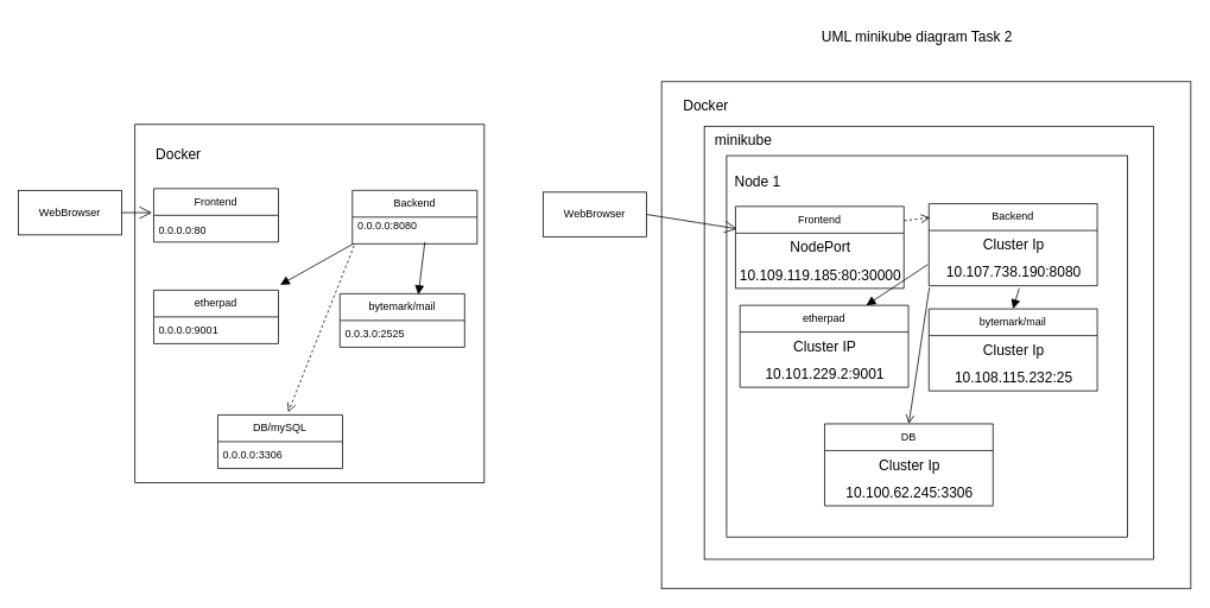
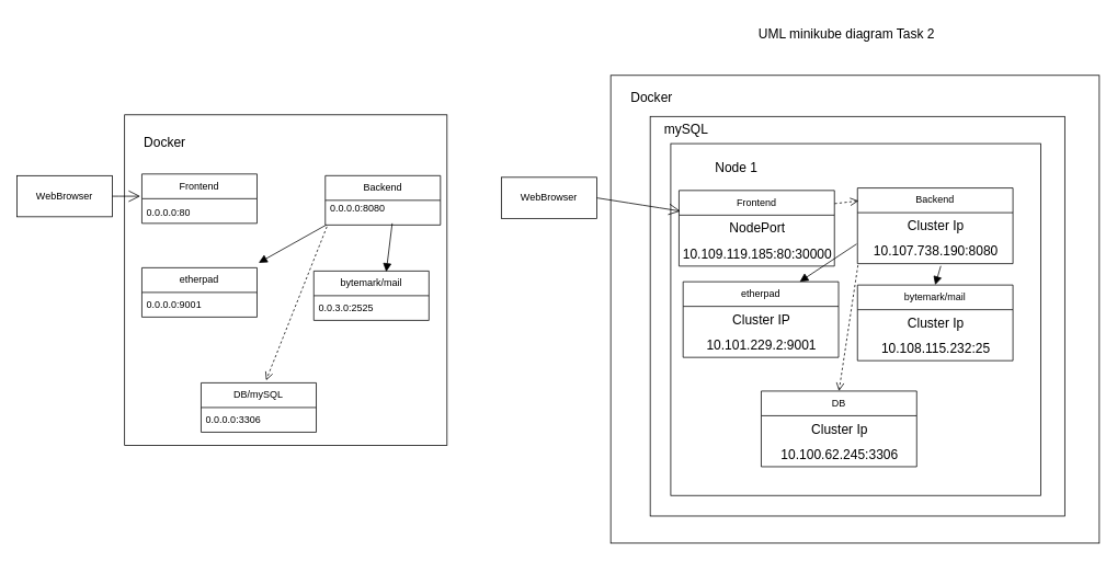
- <mxCell id="21" value="minikube" style="text;html=1;align=center;verticalAlign=middle;whiteSpace=wrap;rounded=0;fontSize=16;" vertex="1" parent="1"><mxGeometry x="770" y="137" width="128" height="37" as="geometry" /></mxCell>
+ <mxCell id="21" value="mySQL" style="text;html=1;align=center;verticalAlign=middle;whiteSpace=wrap;rounded=0;fontSize=16;" vertex="1" parent="1"><mxGeometry x="770" y="137" width="128" height="37" as="geometry" /></mxCell>
- <mxCell id="25" value="Node 1" style="text;html=1;align=center;verticalAlign=middle;whiteSpace=wrap;rounded=0;fontSize=16;" vertex="1" parent="1"><mxGeometry x="820" y="188" width="60" height="30" as="geometry" /></mxCell>
+ <mxCell id="25" value="Node 1" style="text;html=1;align=center;verticalAlign=middle;whiteSpace=wrap;rounded=0;fontSize=16;" vertex="1" parent="1"><mxGeometry x="865" y="188" width="60" height="30" as="geometry" /></mxCell>
- <mxCell id="41" value="" style="html=1;verticalAlign=bottom;endArrow=open;dashed=0;endSize=8;curved=0;rounded=0;fontSize=12;exitX=0.003;exitY=1.065;exitDx=0;exitDy=0;exitPerimeter=0;entryX=0.5;entryY=0;entryDx=0;entryDy=0;" edge="1" parent="1" source="31" target="38"><mxGeometry relative="1" as="geometry"><mxPoint x="407" y="285" as="sourcePoint" /><mxPoint x="333" y="472" as="targetPoint" /></mxGeometry></mxCell>
+ <mxCell id="41" value="" style="html=1;verticalAlign=bottom;endArrow=open;dashed=1;endSize=8;curved=0;rounded=0;fontSize=12;exitX=0.003;exitY=1.065;exitDx=0;exitDy=0;exitPerimeter=0;entryX=0.5;entryY=0;entryDx=0;entryDy=0;" edge="1" parent="1" source="31" target="38"><mxGeometry relative="1" as="geometry"><mxPoint x="407" y="285" as="sourcePoint" /><mxPoint x="333" y="472" as="targetPoint" /></mxGeometry></mxCell>
